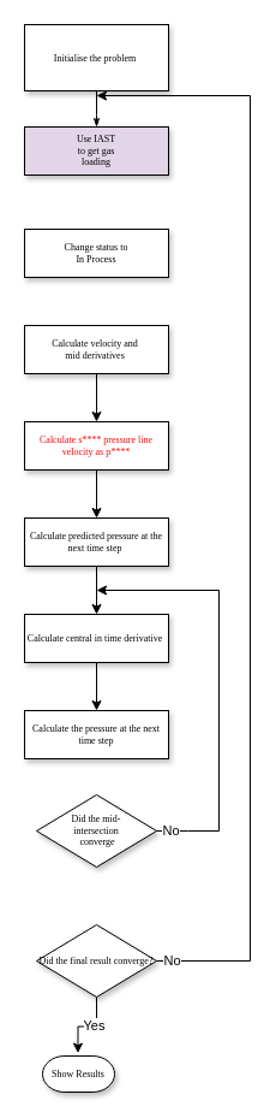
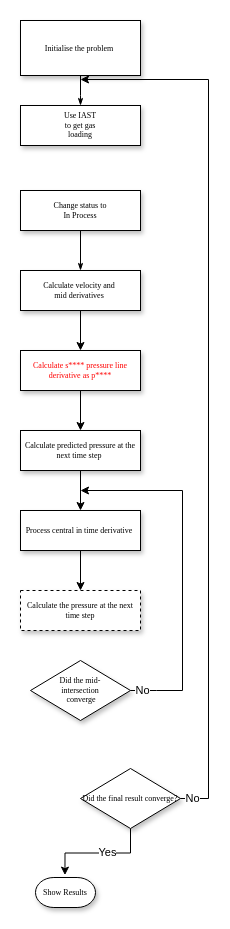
- <mxCell id="22" value="Use IAST&lt;br&gt;to get gas&lt;br&gt;&amp;nbsp;loading&amp;nbsp;" style="whiteSpace=wrap;html=1;rounded=0;shadow=1;labelBackgroundColor=none;strokeWidth=1;fontFamily=Verdana;fontSize=8;align=center;fillColor=#e1d5e7;" vertex="1" parent="1"><mxGeometry x="20" y="105" width="120" height="40" as="geometry" /></mxCell>
+ <mxCell id="22" value="Use IAST&lt;br&gt;to get gas&lt;br&gt;&amp;nbsp;loading&amp;nbsp;" style="whiteSpace=wrap;html=1;rounded=0;shadow=1;labelBackgroundColor=none;strokeWidth=1;fontFamily=Verdana;fontSize=8;align=center;" vertex="1" parent="1"><mxGeometry x="20" y="105" width="120" height="40" as="geometry" /></mxCell>
+ <mxCell id="4" style="edgeStyle=orthogonalEdgeStyle;rounded=0;html=1;labelBackgroundColor=none;startSize=5;endArrow=classicThin;endFill=1;endSize=5;jettySize=auto;orthogonalLoop=1;strokeWidth=1;fontFamily=Verdana;fontSize=8;entryX=0.5;entryY=0;entryDx=0;entryDy=0;" parent="1" source="5" target="8" edge="1"><mxGeometry relative="1" as="geometry"><mxPoint x="80.029" y="260.017" as="targetPoint" /></mxGeometry></mxCell>
- <mxCell id="10" value="&lt;font color=&quot;#ff0000&quot;&gt;Calculate s**** pressure line velocity as p****&lt;/font&gt;" style="whiteSpace=wrap;html=1;rounded=0;shadow=1;labelBackgroundColor=none;strokeWidth=1;fontFamily=Verdana;fontSize=8;align=center;" vertex="1" parent="1"><mxGeometry x="20" y="350" width="120" height="40" as="geometry" /></mxCell>
+ <mxCell id="10" value="&lt;font color=&quot;#ff0000&quot;&gt;Calculate s**** pressure line derivative as p****&lt;/font&gt;" style="whiteSpace=wrap;html=1;rounded=0;shadow=1;labelBackgroundColor=none;strokeWidth=1;fontFamily=Verdana;fontSize=8;align=center;" vertex="1" parent="1"><mxGeometry x="20" y="350" width="120" height="40" as="geometry" /></mxCell>
- <mxCell id="16" value="Calculate central in time derivative&amp;nbsp;" style="whiteSpace=wrap;html=1;rounded=0;shadow=1;labelBackgroundColor=none;strokeWidth=1;fontFamily=Verdana;fontSize=8;align=center;" vertex="1" parent="1"><mxGeometry x="20" y="510" width="120" height="40" as="geometry" /></mxCell>
+ <mxCell id="16" value="Process central in time derivative&amp;nbsp;" style="whiteSpace=wrap;html=1;rounded=0;shadow=1;labelBackgroundColor=none;strokeWidth=1;fontFamily=Verdana;fontSize=8;align=center;" vertex="1" parent="1"><mxGeometry x="20" y="510" width="120" height="40" as="geometry" /></mxCell>
- <mxCell id="14" value="Calculate the pressure at the next time step" style="whiteSpace=wrap;html=1;rounded=0;shadow=1;labelBackgroundColor=none;strokeWidth=1;fontFamily=Verdana;fontSize=8;align=center;" vertex="1" parent="1"><mxGeometry x="20" y="590" width="120" height="40" as="geometry" /></mxCell>
+ <mxCell id="14" value="Calculate the pressure at the next time step" style="whiteSpace=wrap;html=1;rounded=0;shadow=1;labelBackgroundColor=none;strokeWidth=1;fontFamily=Verdana;fontSize=8;align=center;dashed=1;" vertex="1" parent="1"><mxGeometry x="20" y="590" width="120" height="40" as="geometry" /></mxCell>
- <mxCell id="20" value="Did the final result converge?" style="rhombus;whiteSpace=wrap;html=1;rounded=0;shadow=1;labelBackgroundColor=none;strokeWidth=1;fontFamily=Verdana;fontSize=8;align=center;" vertex="1" parent="1"><mxGeometry x="30" y="768" width="100" height="60" as="geometry" /></mxCell>
+ <mxCell id="20" value="Did the final result converge?" style="rhombus;whiteSpace=wrap;html=1;rounded=0;shadow=1;labelBackgroundColor=none;strokeWidth=1;fontFamily=Verdana;fontSize=8;align=center;" vertex="1" parent="1"><mxGeometry x="80" y="768" width="100" height="60" as="geometry" /></mxCell>
